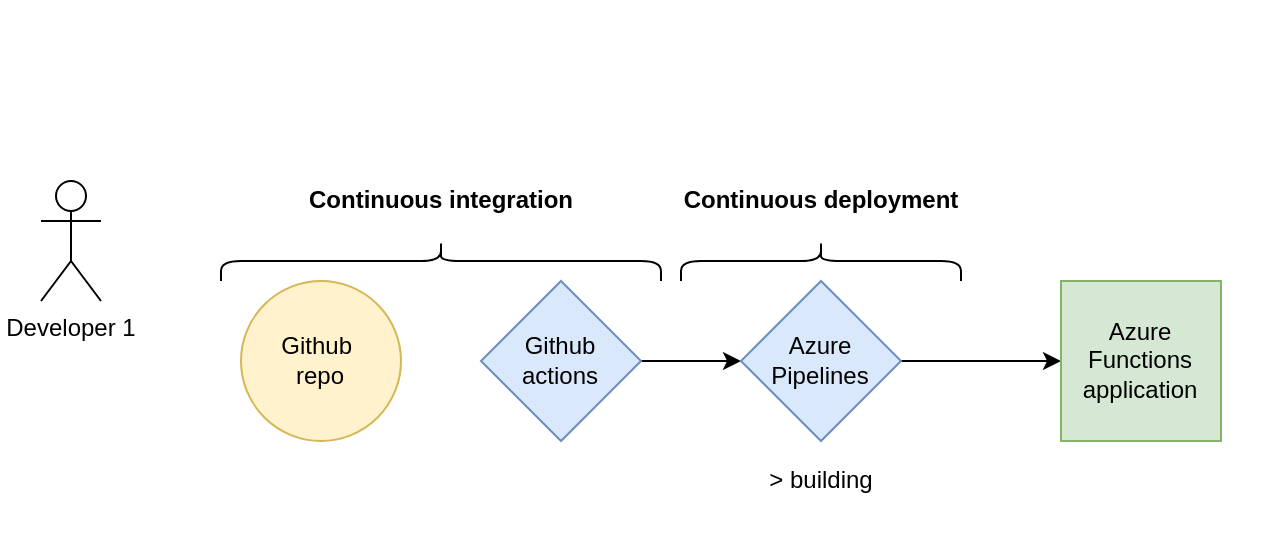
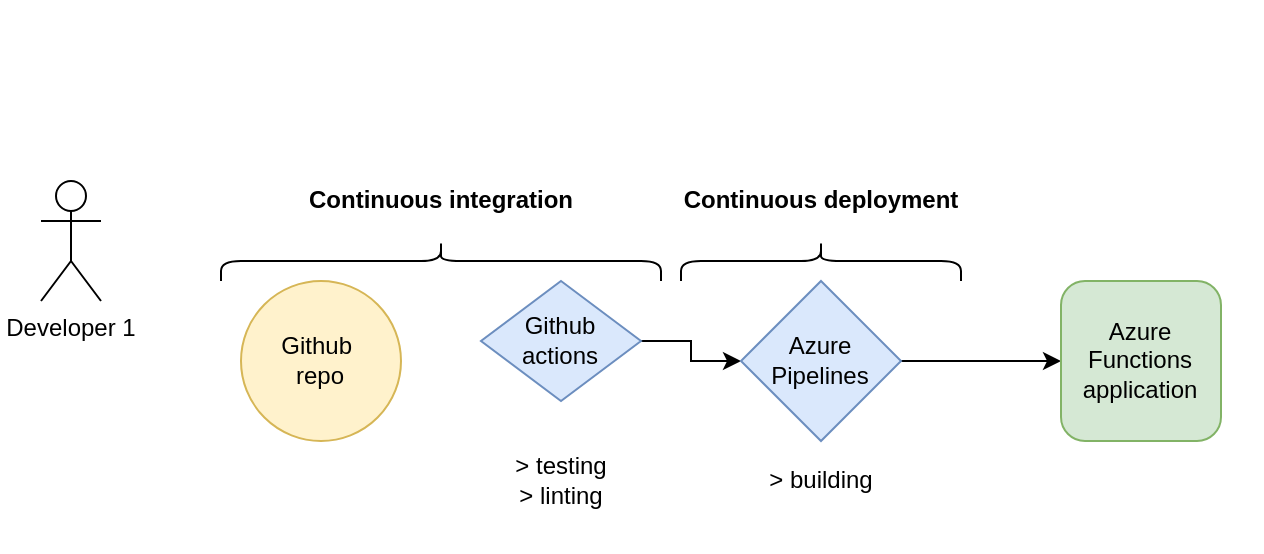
- <mxCell id="5" value="Github&lt;br&gt;actions" style="rhombus;whiteSpace=wrap;html=1;fillColor=#dae8fc;strokeColor=#6c8ebf;" vertex="1" parent="1"><mxGeometry x="240" y="140" width="80" height="80" as="geometry" /></mxCell>
+ <mxCell id="5" value="Github&lt;br&gt;actions" style="rhombus;whiteSpace=wrap;html=1;fillColor=#dae8fc;strokeColor=#6c8ebf;" vertex="1" parent="1"><mxGeometry x="240" y="140" width="80" height="60" as="geometry" /></mxCell>
- <mxCell id="12" value="Azure Functions application" style="whiteSpace=wrap;html=1;aspect=fixed;fillColor=#d5e8d4;strokeColor=#82b366;" vertex="1" parent="1"><mxGeometry x="530" y="140" width="80" height="80" as="geometry" /></mxCell>
+ <mxCell id="12" value="Azure Functions application" style="whiteSpace=wrap;html=1;aspect=fixed;fillColor=#d5e8d4;strokeColor=#82b366;rounded=1;" vertex="1" parent="1"><mxGeometry x="530" y="140" width="80" height="80" as="geometry" /></mxCell>
+ <mxCell id="6" value="&amp;gt; testing&lt;br&gt;&amp;gt; linting" style="text;html=1;align=center;verticalAlign=middle;resizable=0;points=[];autosize=1;strokeColor=none;fillColor=none;" vertex="1" parent="1"><mxGeometry x="250" y="225" width="60" height="30" as="geometry" /></mxCell>
